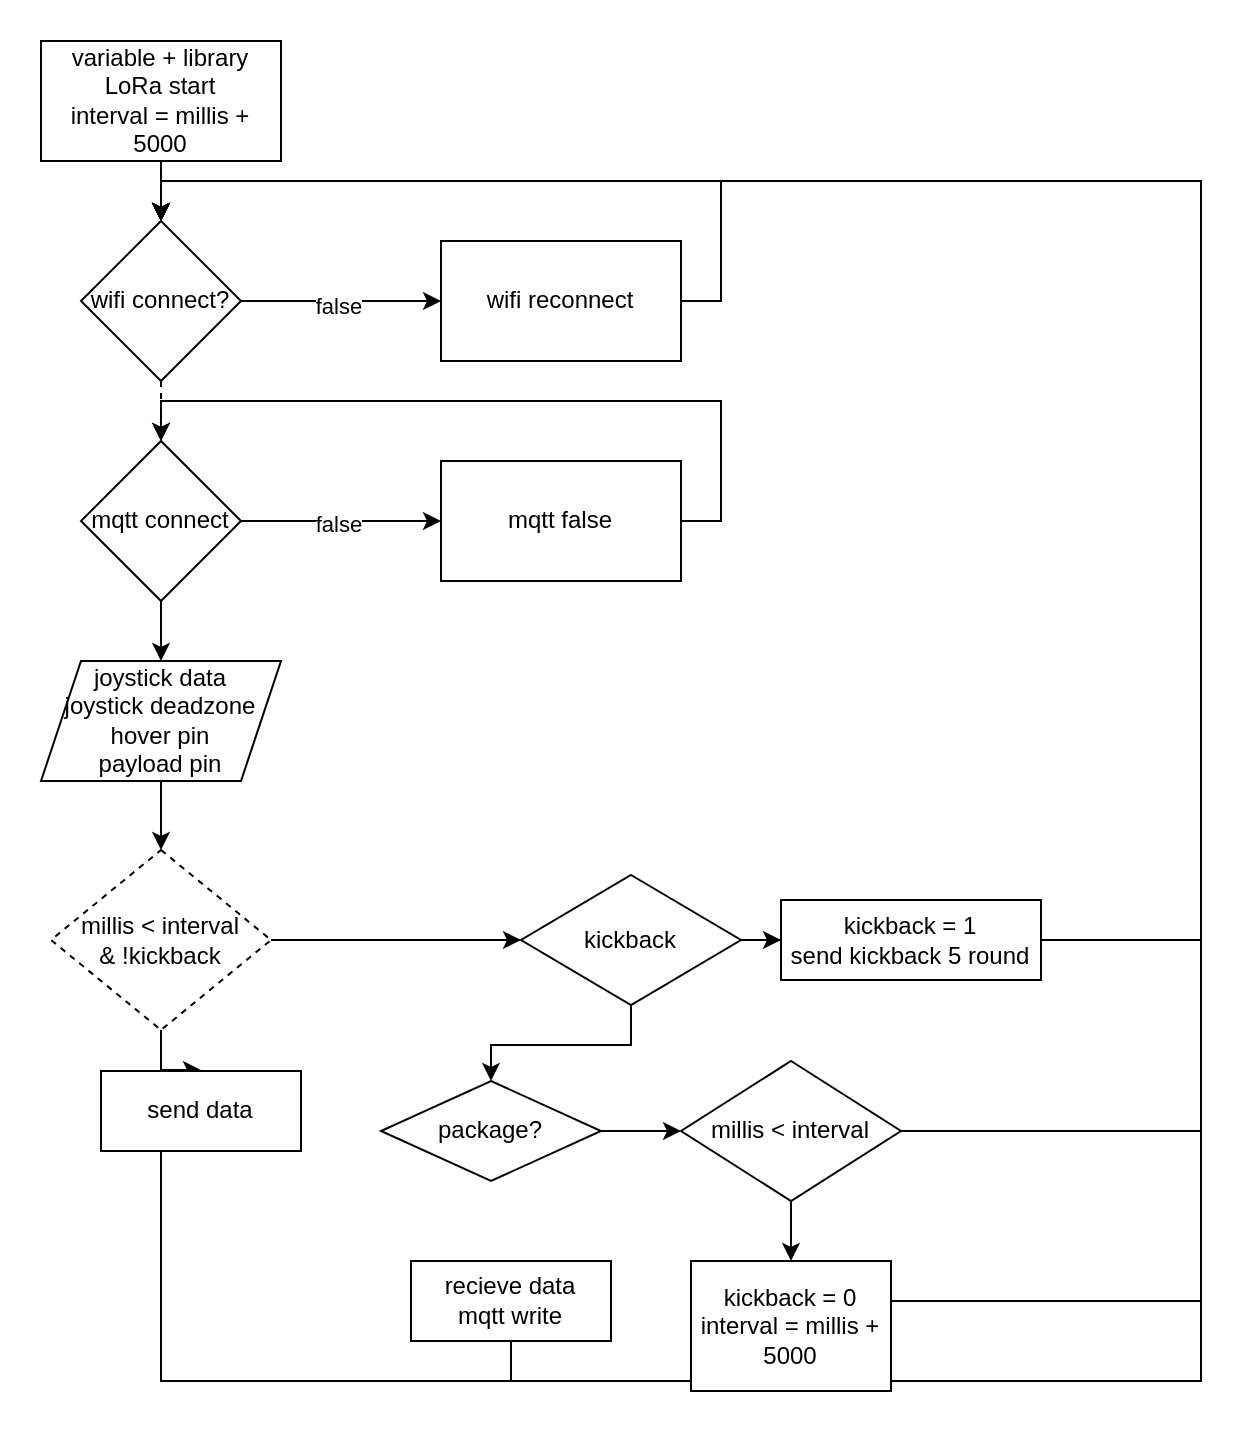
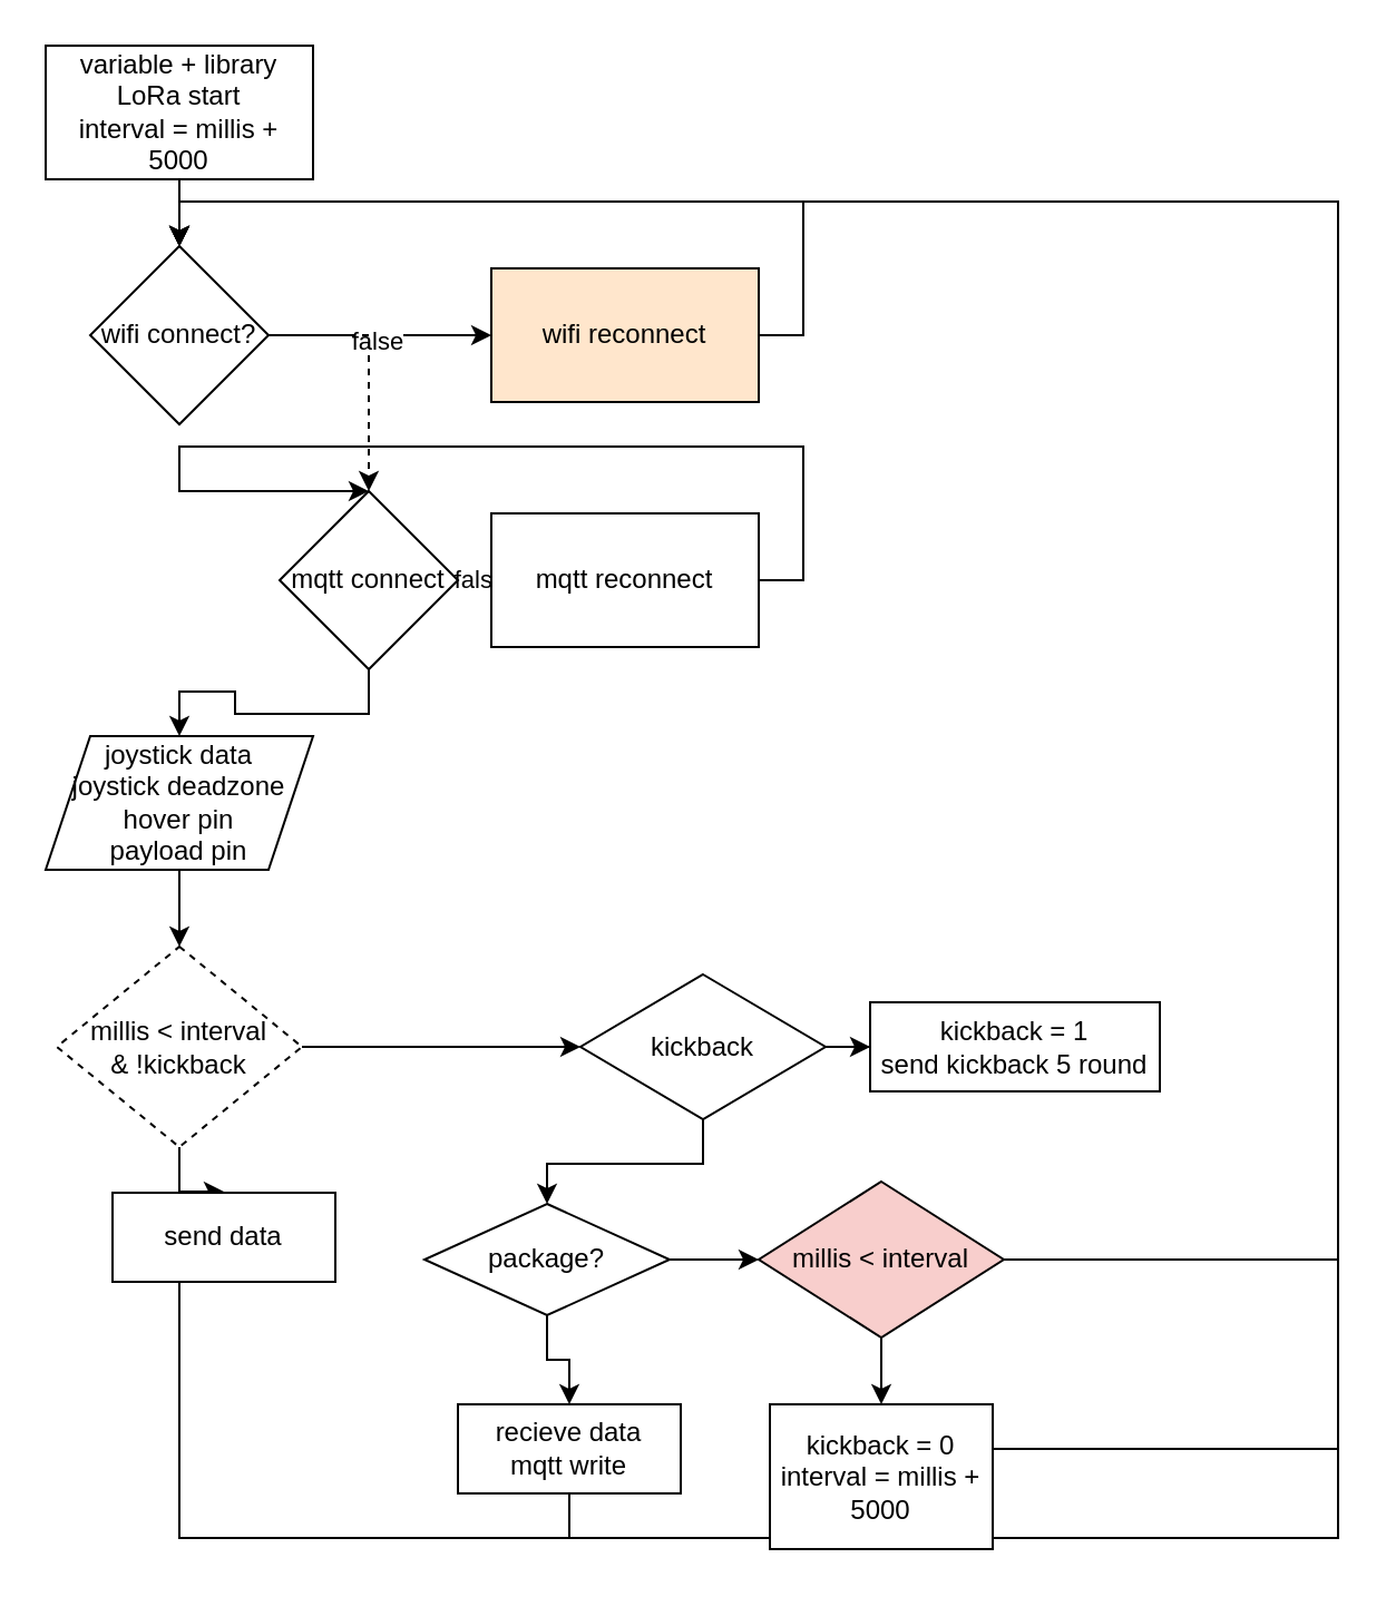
- <mxCell id="9" value="wifi reconnect" style="rounded=0;whiteSpace=wrap;html=1;" vertex="1" parent="1"><mxGeometry x="220" y="120" width="120" height="60" as="geometry" /></mxCell>
+ <mxCell id="9" value="wifi reconnect" style="rounded=0;whiteSpace=wrap;html=1;fillColor=#ffe6cc;" vertex="1" parent="1"><mxGeometry x="220" y="120" width="120" height="60" as="geometry" /></mxCell>
- <mxCell id="13" value="mqtt connect" style="rhombus;whiteSpace=wrap;html=1;" vertex="1" parent="1"><mxGeometry x="40" y="220" width="80" height="80" as="geometry" /></mxCell>
+ <mxCell id="13" value="mqtt connect" style="rhombus;whiteSpace=wrap;html=1;" vertex="1" parent="1"><mxGeometry x="125" y="220" width="80" height="80" as="geometry" /></mxCell>
- <mxCell id="15" value="mqtt false" style="rounded=0;whiteSpace=wrap;html=1;" vertex="1" parent="1"><mxGeometry x="220" y="230" width="120" height="60" as="geometry" /></mxCell>
+ <mxCell id="15" value="mqtt reconnect" style="rounded=0;whiteSpace=wrap;html=1;" vertex="1" parent="1"><mxGeometry x="220" y="230" width="120" height="60" as="geometry" /></mxCell>
- <mxCell id="33" style="edgeStyle=orthogonalEdgeStyle;rounded=0;orthogonalLoop=1;jettySize=auto;html=1;entryX=0.5;entryY=0;entryDx=0;entryDy=0;" edge="1" parent="1" source="34" target="7"><mxGeometry relative="1" as="geometry"><Array as="points"><mxPoint x="600" y="470" /><mxPoint x="600" y="90" /><mxPoint x="80" y="90" /></Array></mxGeometry></mxCell>
- <mxCell id="37" value="millis &amp;lt; interval" style="rhombus;whiteSpace=wrap;html=1;" vertex="1" parent="1"><mxGeometry x="340" y="530" width="110" height="70" as="geometry" /></mxCell>
+ <mxCell id="37" value="millis &amp;lt; interval" style="rhombus;whiteSpace=wrap;html=1;fillColor=#f8cecc;" vertex="1" parent="1"><mxGeometry x="340" y="530" width="110" height="70" as="geometry" /></mxCell>
+ <mxCell id="28" style="edgeStyle=orthogonalEdgeStyle;rounded=0;orthogonalLoop=1;jettySize=auto;html=1;entryX=0.5;entryY=0;entryDx=0;entryDy=0;" edge="1" parent="1" source="30" target="27"><mxGeometry relative="1" as="geometry" /></mxCell>
